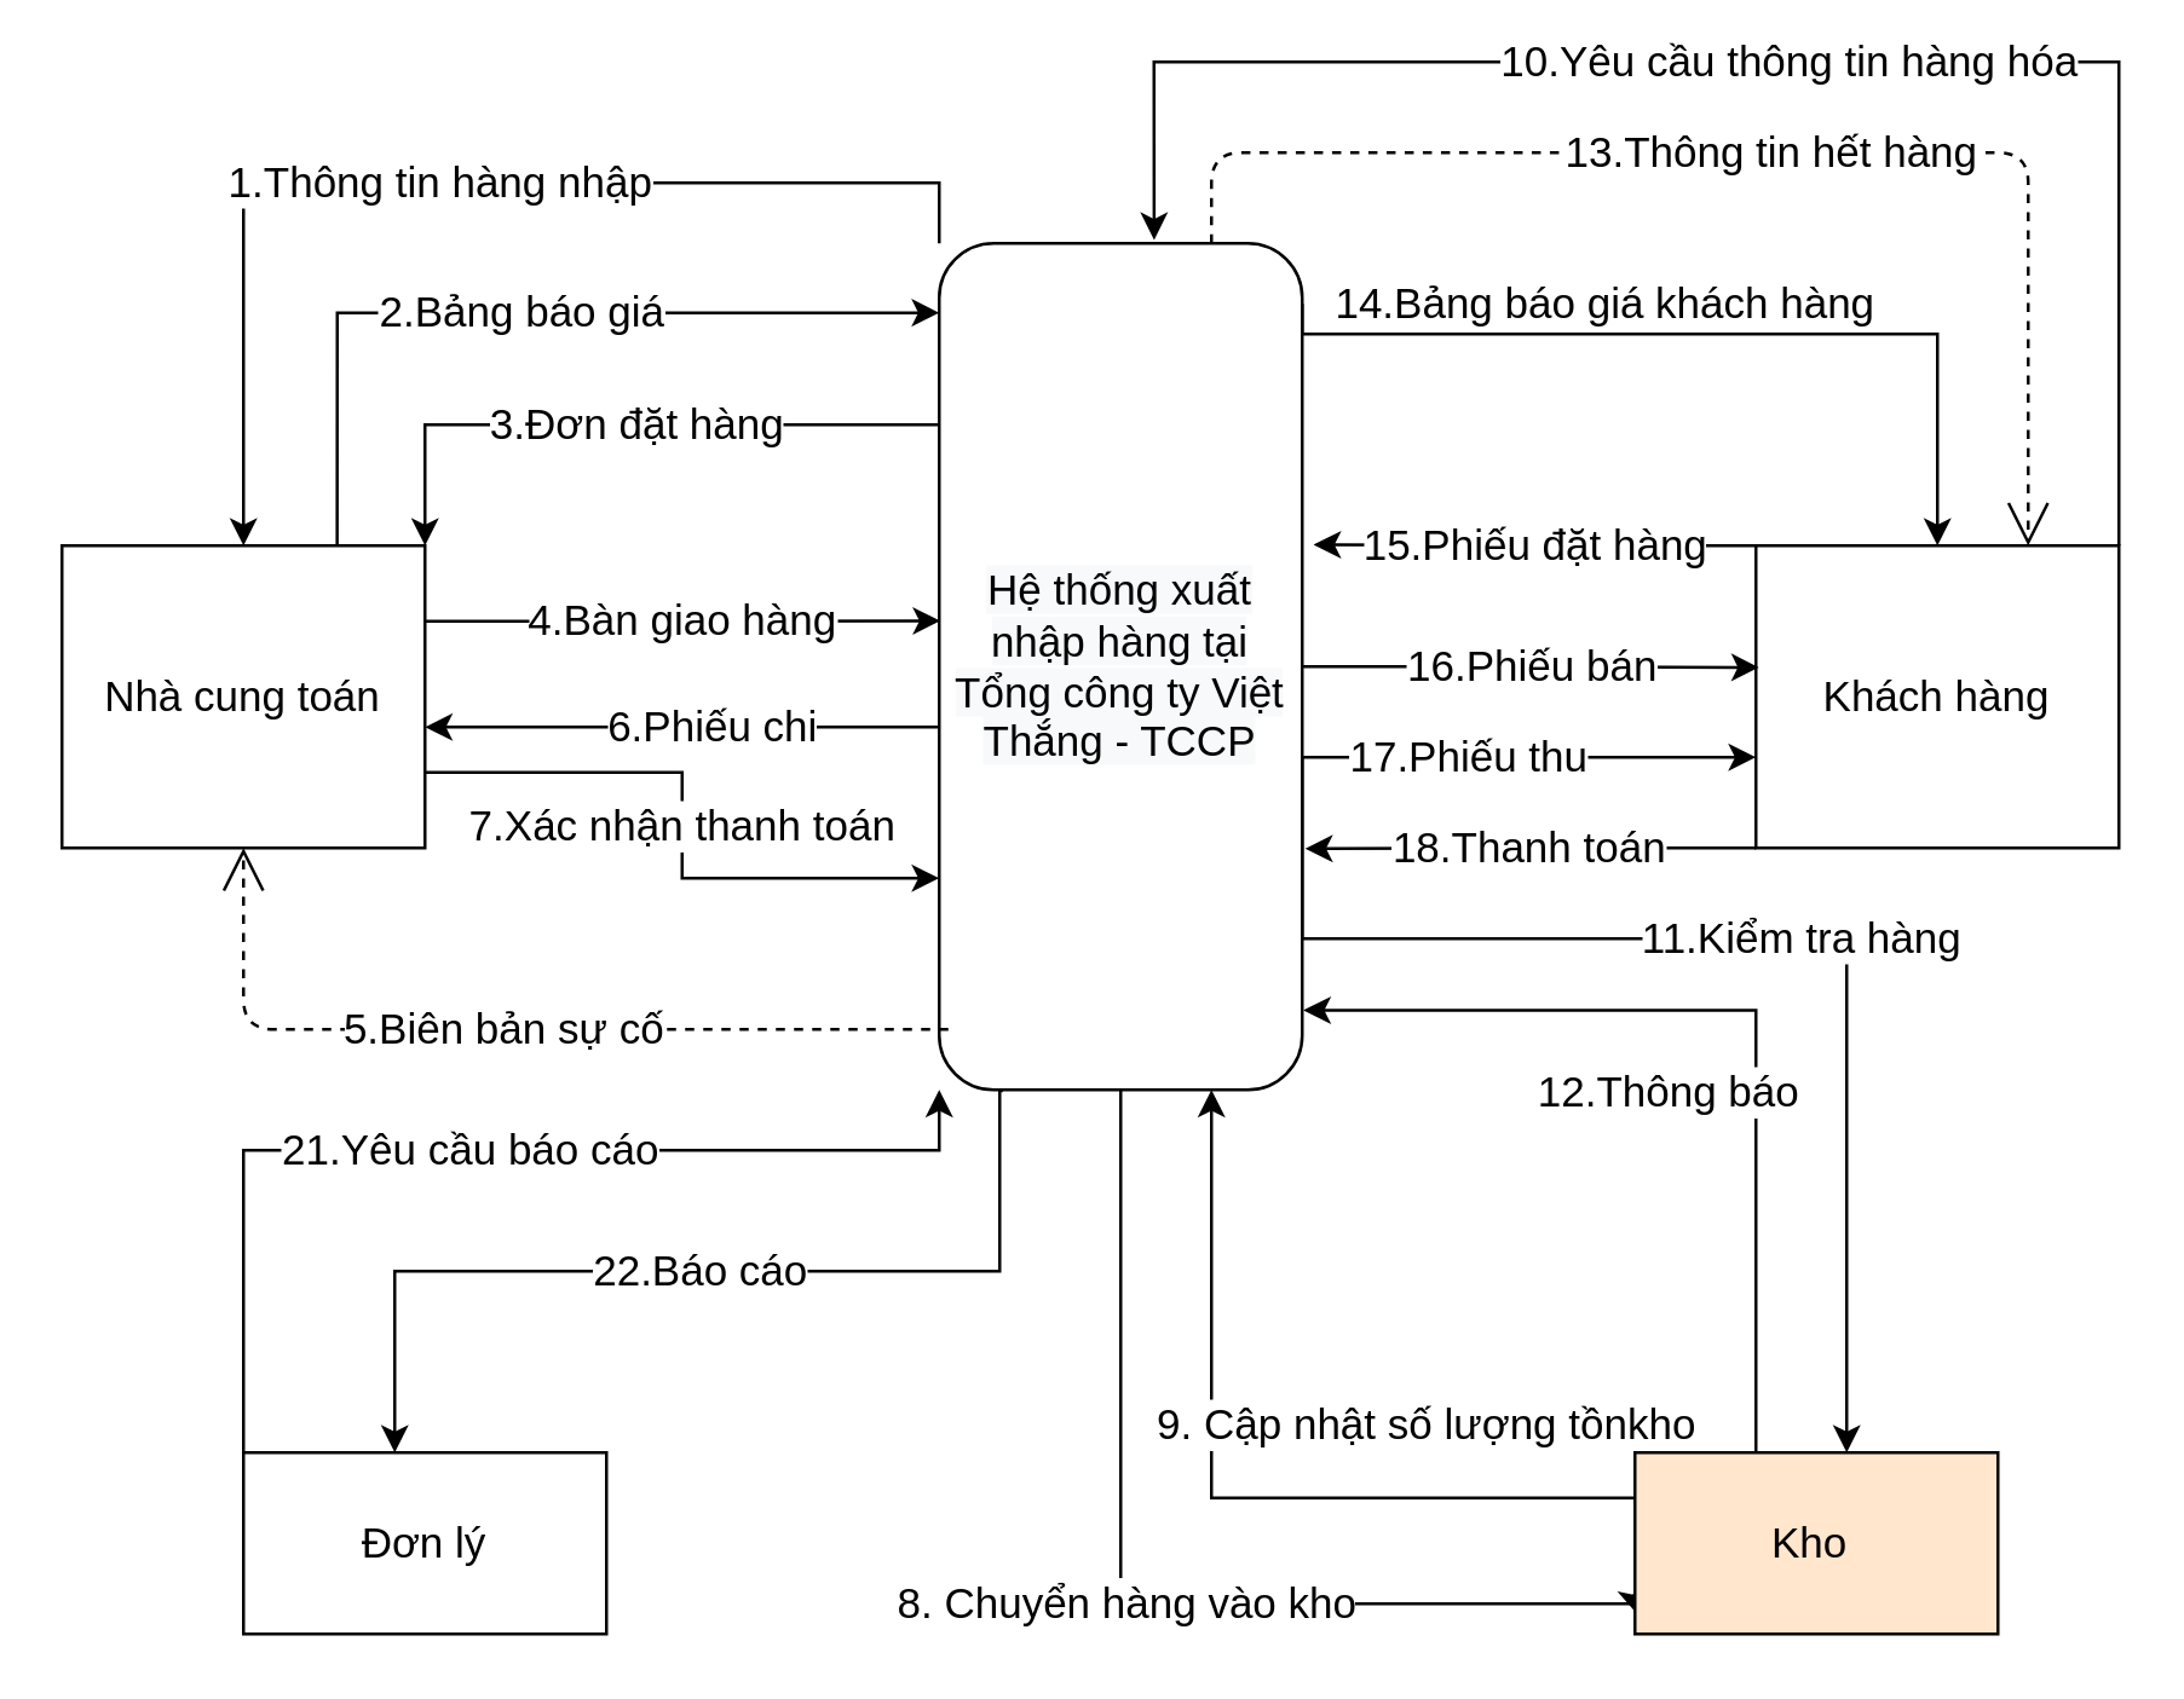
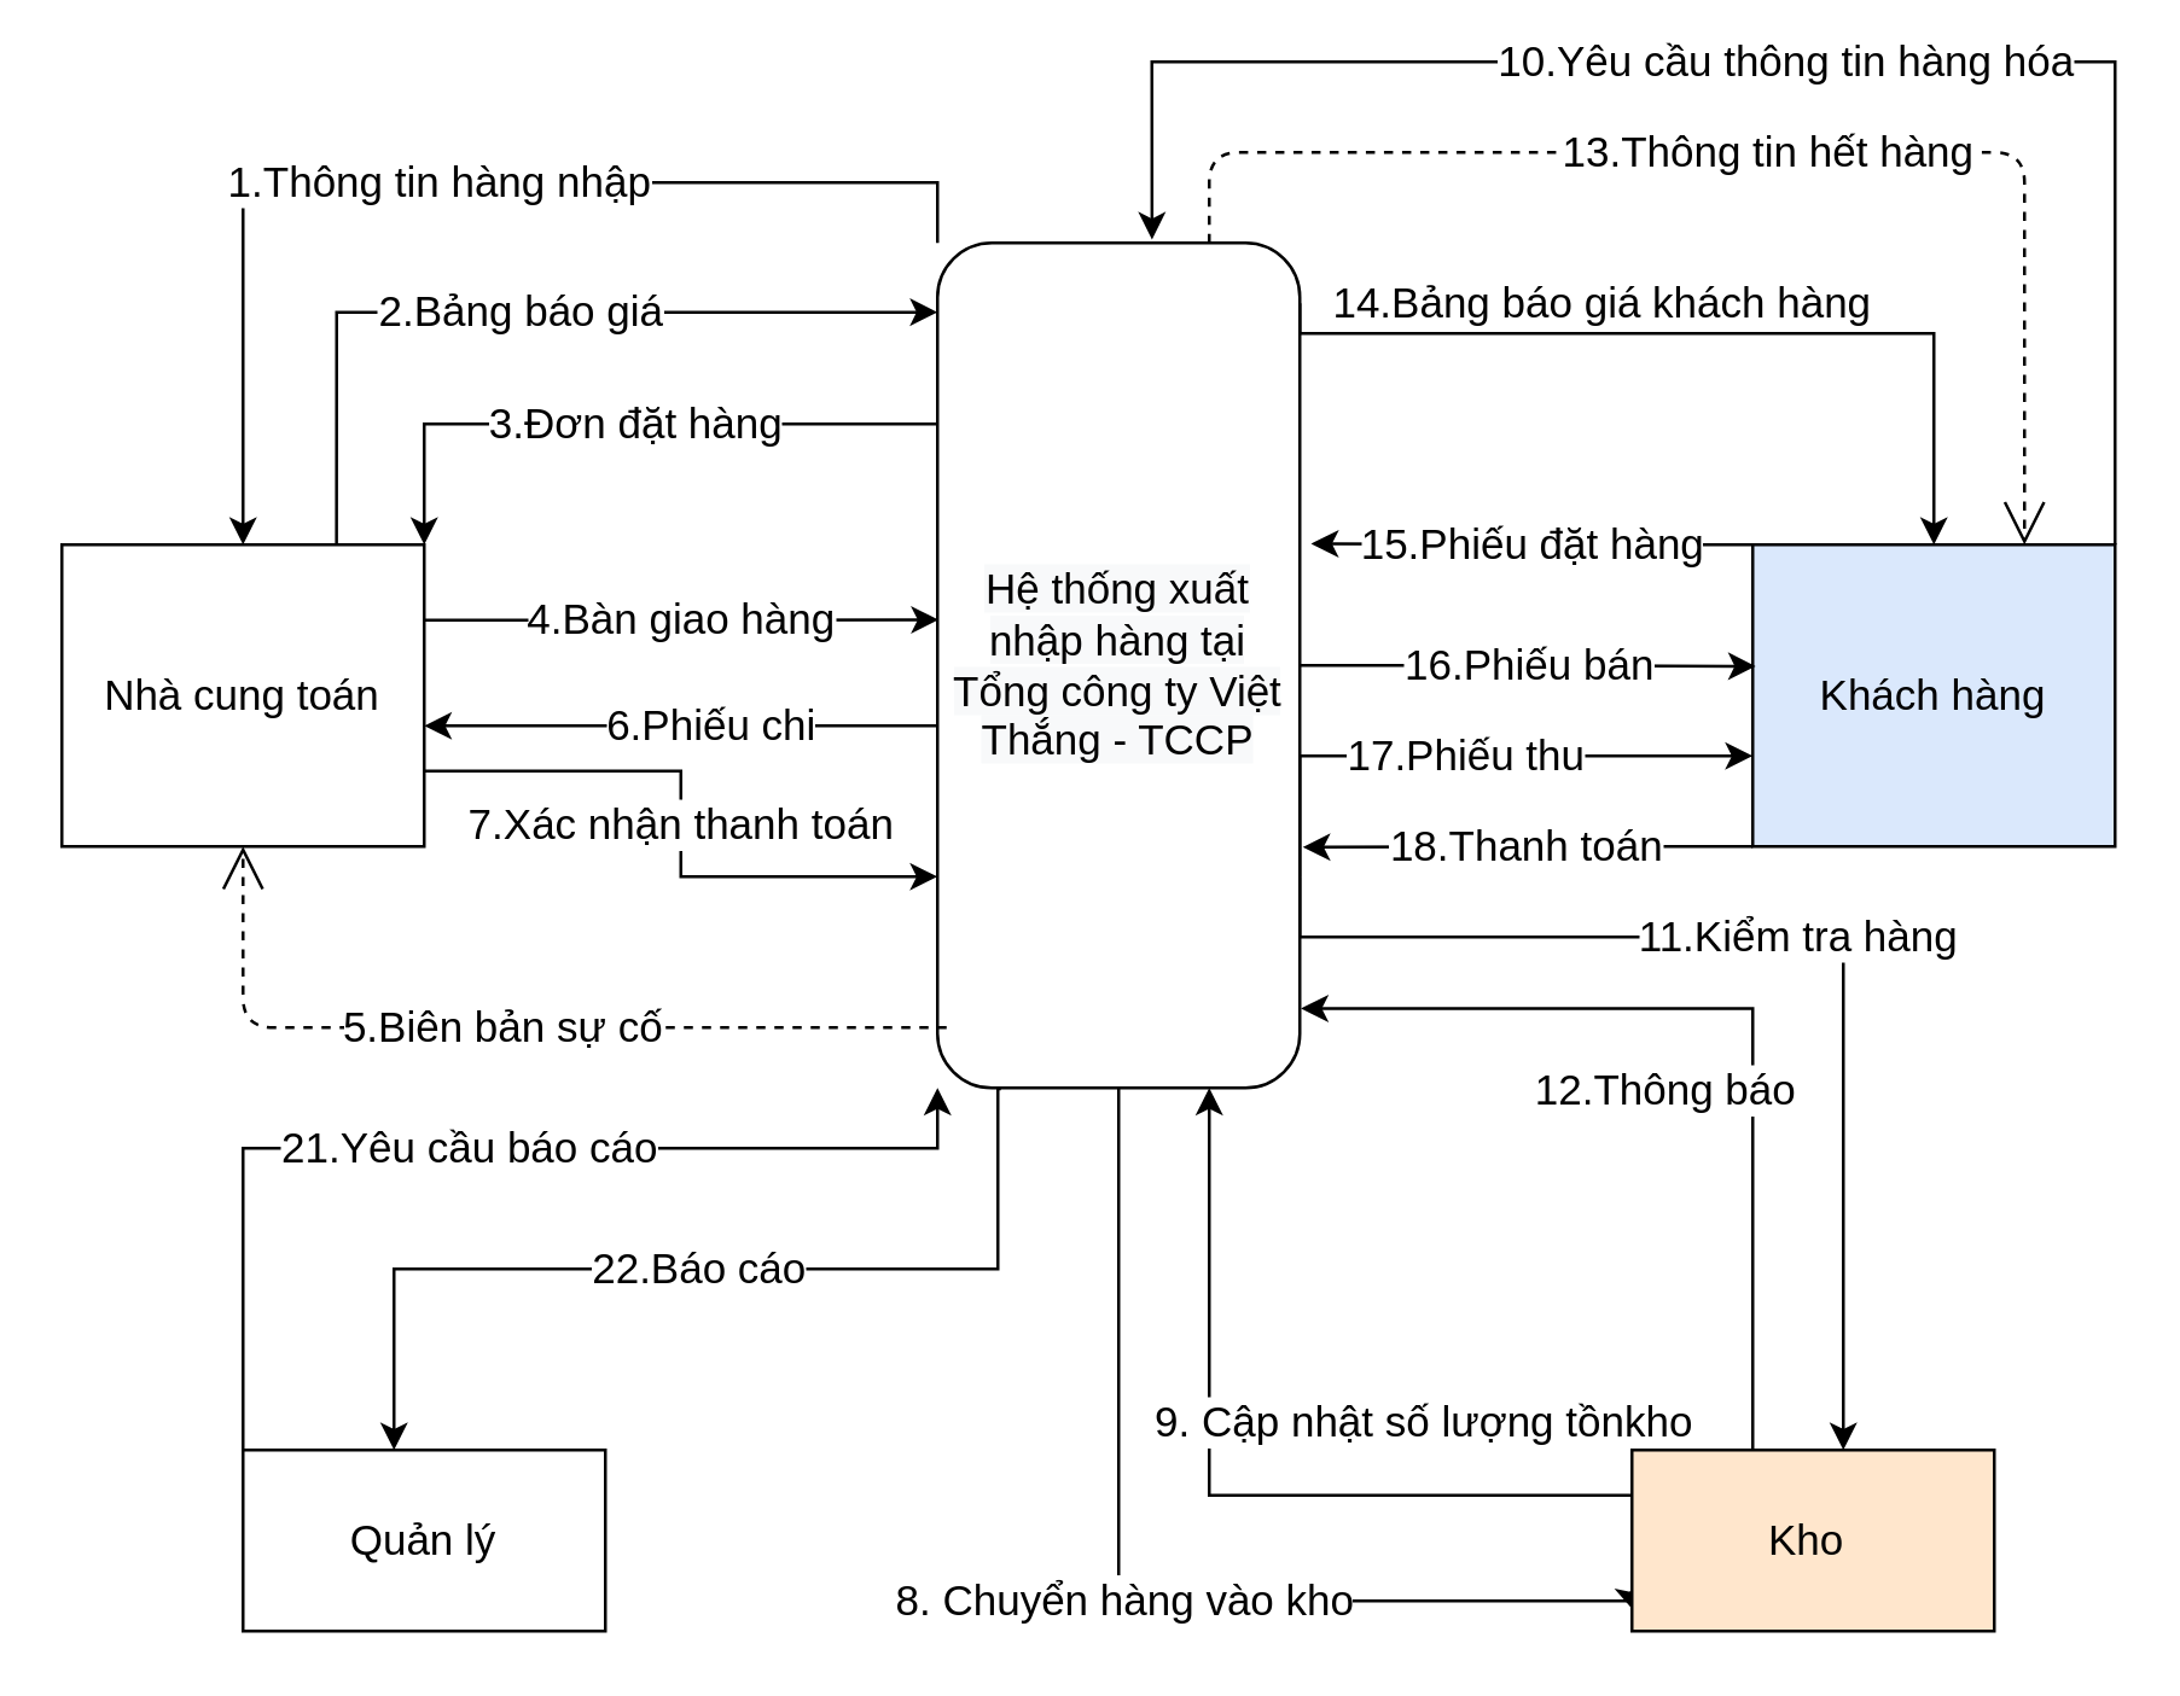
- <mxCell id="11" value="Khách hàng" style="rounded=0;whiteSpace=wrap;html=1;fontSize=14;" parent="1" vertex="1"><mxGeometry x="580" y="180" width="120" height="100" as="geometry" /></mxCell>
+ <mxCell id="11" value="Khách hàng" style="rounded=0;whiteSpace=wrap;html=1;fontSize=14;fillColor=#dae8fc;" parent="1" vertex="1"><mxGeometry x="580" y="180" width="120" height="100" as="geometry" /></mxCell>
- <mxCell id="7" value="Đơn lý" style="rounded=0;whiteSpace=wrap;html=1;fontSize=14;" parent="1" vertex="1"><mxGeometry x="80" y="480" width="120" height="60" as="geometry" /></mxCell>
+ <mxCell id="7" value="Quản lý" style="rounded=0;whiteSpace=wrap;html=1;fontSize=14;" parent="1" vertex="1"><mxGeometry x="80" y="480" width="120" height="60" as="geometry" /></mxCell>
